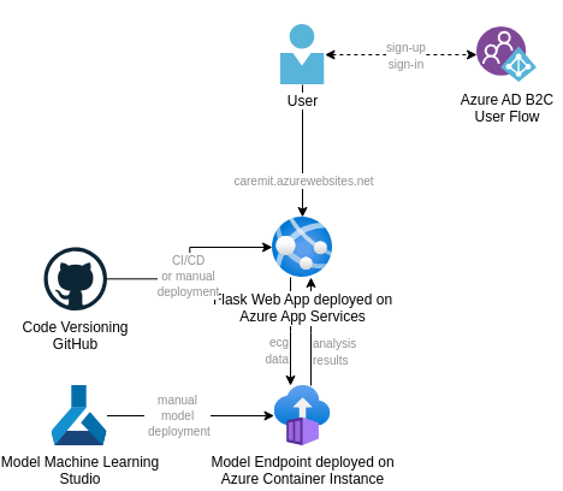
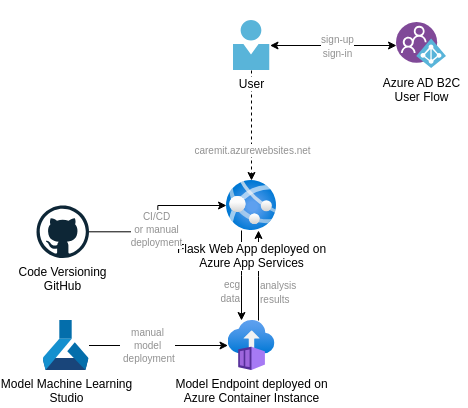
- <mxCell id="16" style="edgeStyle=orthogonalEdgeStyle;rounded=0;orthogonalLoop=1;jettySize=auto;html=1;startArrow=classic;startFill=1;dashed=1;" edge="1" parent="1" source="18" target="4"><mxGeometry relative="1" as="geometry" /></mxCell>
+ <mxCell id="16" style="edgeStyle=orthogonalEdgeStyle;rounded=0;orthogonalLoop=1;jettySize=auto;html=1;startArrow=classic;startFill=1;" edge="1" parent="1" source="18" target="4"><mxGeometry relative="1" as="geometry" /></mxCell>
- <mxCell id="14" style="edgeStyle=orthogonalEdgeStyle;rounded=0;orthogonalLoop=1;jettySize=auto;html=1;" edge="1" parent="1" source="18" target="7"><mxGeometry relative="1" as="geometry" /></mxCell>
+ <mxCell id="14" style="edgeStyle=orthogonalEdgeStyle;rounded=0;orthogonalLoop=1;jettySize=auto;html=1;dashed=1;" edge="1" parent="1" source="18" target="7"><mxGeometry relative="1" as="geometry" /></mxCell>
